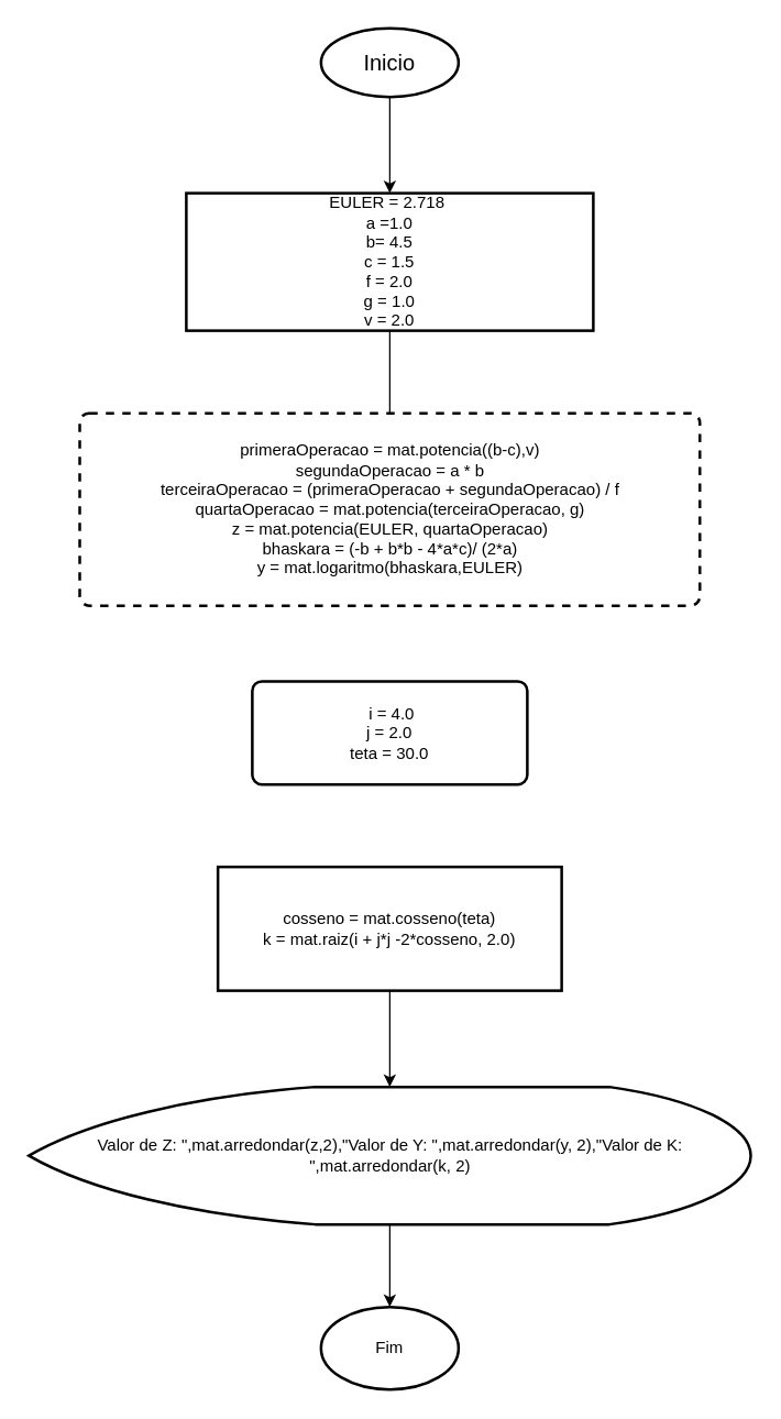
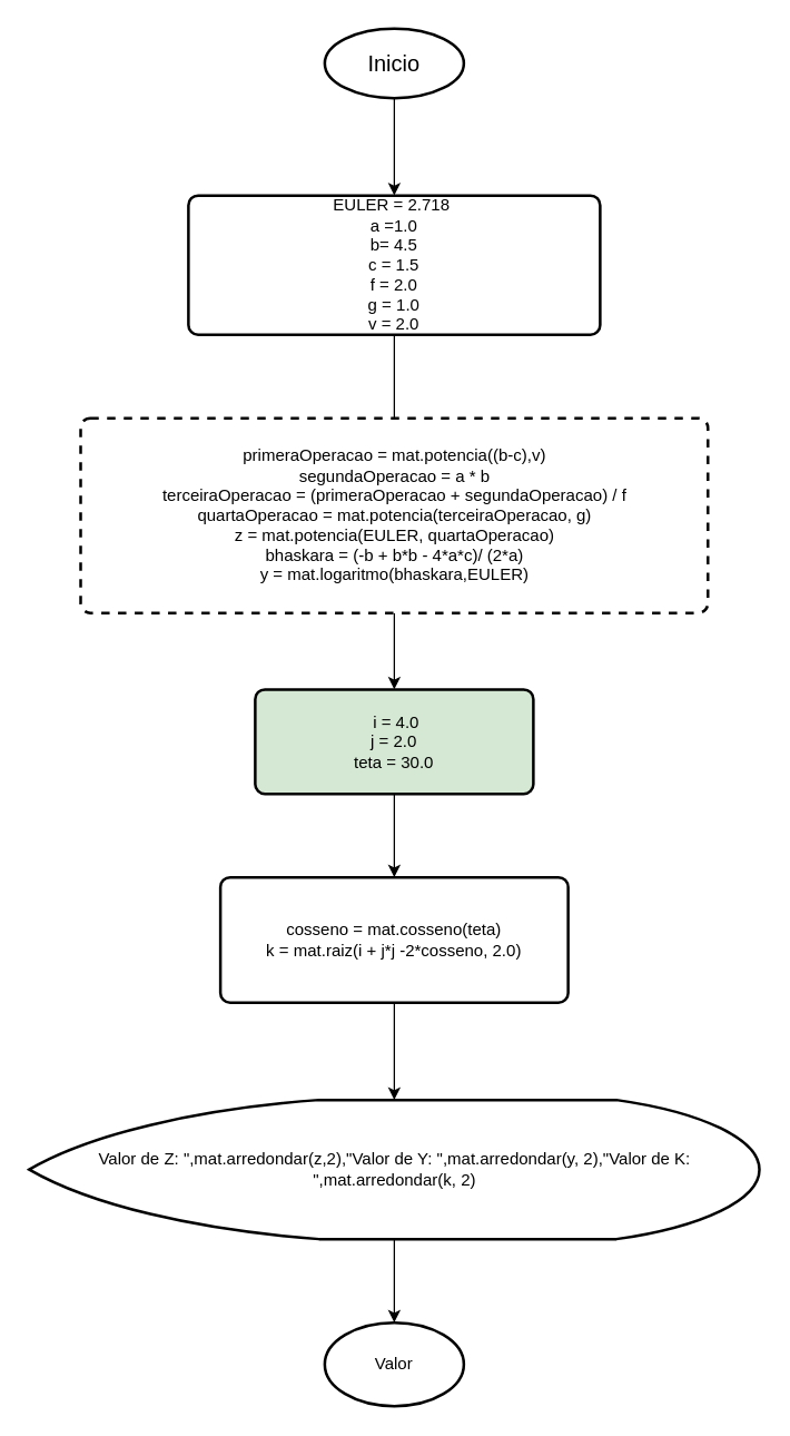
- <mxCell id="5" value="EULER = 2.718&amp;nbsp;&lt;br&gt;a =1.0&lt;br&gt;b= 4.5&lt;br&gt;c = 1.5&lt;br&gt;f = 2.0&lt;br&gt;g = 1.0&lt;br&gt;v = 2.0" style="whiteSpace=wrap;html=1;absoluteArcSize=1;arcSize=14;strokeWidth=2;rounded=0;" parent="1" vertex="1"><mxGeometry x="135" y="140" width="296" height="100" as="geometry" /></mxCell>
+ <mxCell id="5" value="EULER = 2.718&amp;nbsp;&lt;br&gt;a =1.0&lt;br&gt;b= 4.5&lt;br&gt;c = 1.5&lt;br&gt;f = 2.0&lt;br&gt;g = 1.0&lt;br&gt;v = 2.0" style="rounded=1;whiteSpace=wrap;html=1;absoluteArcSize=1;arcSize=14;strokeWidth=2;" parent="1" vertex="1"><mxGeometry x="135" y="140" width="296" height="100" as="geometry" /></mxCell>
+ <mxCell id="6" value="" style="edgeStyle=orthogonalEdgeStyle;rounded=0;orthogonalLoop=1;jettySize=auto;html=1;" parent="1" source="7" target="9" edge="1"><mxGeometry relative="1" as="geometry" /></mxCell>
- <mxCell id="9" value="&amp;nbsp;i = 4.0&lt;br&gt;j = 2.0&lt;br&gt;teta = 30.0" style="rounded=1;whiteSpace=wrap;html=1;absoluteArcSize=1;arcSize=14;strokeWidth=2;" parent="1" vertex="1"><mxGeometry x="183" y="495" width="200" height="75" as="geometry" /></mxCell>
+ <mxCell id="9" value="&amp;nbsp;i = 4.0&lt;br&gt;j = 2.0&lt;br&gt;teta = 30.0" style="rounded=1;whiteSpace=wrap;html=1;absoluteArcSize=1;arcSize=14;strokeWidth=2;fillColor=#d5e8d4;" parent="1" vertex="1"><mxGeometry x="183" y="495" width="200" height="75" as="geometry" /></mxCell>
+ <mxCell id="8" value="" style="edgeStyle=orthogonalEdgeStyle;rounded=0;orthogonalLoop=1;jettySize=auto;html=1;" parent="1" source="9" target="11" edge="1"><mxGeometry relative="1" as="geometry" /></mxCell>
- <mxCell id="11" value="&lt;div&gt;cosseno = mat.cosseno(teta)&lt;/div&gt;&lt;div&gt;  k = mat.raiz(i + j*j -2*cosseno, 2.0)&lt;/div&gt;" style="whiteSpace=wrap;html=1;absoluteArcSize=1;arcSize=14;strokeWidth=2;rounded=0;" parent="1" vertex="1"><mxGeometry x="158" y="630" width="250" height="90" as="geometry" /></mxCell>
+ <mxCell id="11" value="&lt;div&gt;cosseno = mat.cosseno(teta)&lt;/div&gt;&lt;div&gt;  k = mat.raiz(i + j*j -2*cosseno, 2.0)&lt;/div&gt;" style="rounded=1;whiteSpace=wrap;html=1;absoluteArcSize=1;arcSize=14;strokeWidth=2;" parent="1" vertex="1"><mxGeometry x="158" y="630" width="250" height="90" as="geometry" /></mxCell>
- <mxCell id="14" value="Fim" style="strokeWidth=2;html=1;shape=mxgraph.flowchart.start_1;whiteSpace=wrap;" parent="1" vertex="1"><mxGeometry x="233" y="950" width="100" height="60" as="geometry" /></mxCell>
+ <mxCell id="14" value="Valor" style="strokeWidth=2;html=1;shape=mxgraph.flowchart.start_1;whiteSpace=wrap;" parent="1" vertex="1"><mxGeometry x="233" y="950" width="100" height="60" as="geometry" /></mxCell>
